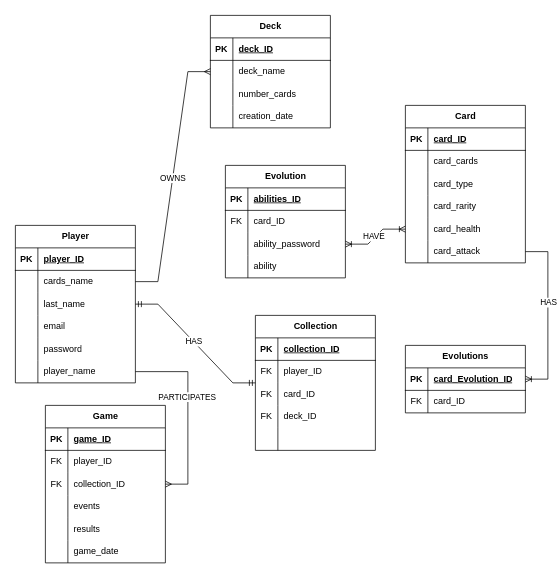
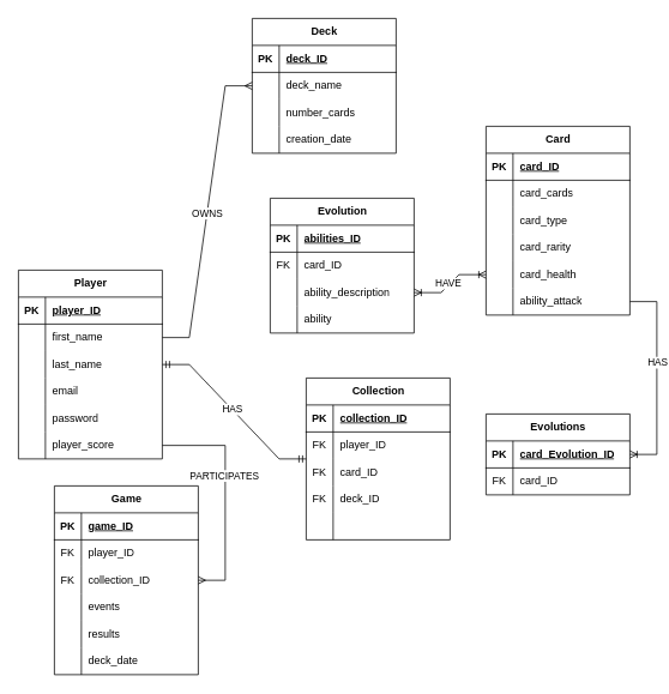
- <mxCell id="91" value="ability_password" style="shape=partialRectangle;connectable=0;fillColor=none;top=0;left=0;bottom=0;right=0;align=left;spacingLeft=6;overflow=hidden;whiteSpace=wrap;html=1;" vertex="1" parent="89"><mxGeometry x="30" width="130" height="30" as="geometry"><mxRectangle width="130" height="30" as="alternateBounds" /></mxGeometry></mxCell>
+ <mxCell id="91" value="ability_description" style="shape=partialRectangle;connectable=0;fillColor=none;top=0;left=0;bottom=0;right=0;align=left;spacingLeft=6;overflow=hidden;whiteSpace=wrap;html=1;" vertex="1" parent="89"><mxGeometry x="30" width="130" height="30" as="geometry"><mxRectangle width="130" height="30" as="alternateBounds" /></mxGeometry></mxCell>
- <mxCell id="52" value="card_attack" style="shape=partialRectangle;connectable=0;fillColor=none;top=0;left=0;bottom=0;right=0;align=left;spacingLeft=6;overflow=hidden;whiteSpace=wrap;html=1;" vertex="1" parent="50"><mxGeometry x="30" width="130" height="30" as="geometry"><mxRectangle width="130" height="30" as="alternateBounds" /></mxGeometry></mxCell>
+ <mxCell id="52" value="ability_attack" style="shape=partialRectangle;connectable=0;fillColor=none;top=0;left=0;bottom=0;right=0;align=left;spacingLeft=6;overflow=hidden;whiteSpace=wrap;html=1;" vertex="1" parent="50"><mxGeometry x="30" width="130" height="30" as="geometry"><mxRectangle width="130" height="30" as="alternateBounds" /></mxGeometry></mxCell>
- <mxCell id="8" value="cards_name" style="shape=partialRectangle;connectable=0;fillColor=none;top=0;left=0;bottom=0;right=0;align=left;spacingLeft=6;overflow=hidden;whiteSpace=wrap;html=1;" vertex="1" parent="6"><mxGeometry x="30" width="130" height="30" as="geometry"><mxRectangle width="130" height="30" as="alternateBounds" /></mxGeometry></mxCell>
+ <mxCell id="8" value="first_name" style="shape=partialRectangle;connectable=0;fillColor=none;top=0;left=0;bottom=0;right=0;align=left;spacingLeft=6;overflow=hidden;whiteSpace=wrap;html=1;" vertex="1" parent="6"><mxGeometry x="30" width="130" height="30" as="geometry"><mxRectangle width="130" height="30" as="alternateBounds" /></mxGeometry></mxCell>
- <mxCell id="20" value="player_name" style="shape=partialRectangle;connectable=0;fillColor=none;top=0;left=0;bottom=0;right=0;align=left;spacingLeft=6;overflow=hidden;whiteSpace=wrap;html=1;" vertex="1" parent="18"><mxGeometry x="30" width="130" height="30" as="geometry"><mxRectangle width="130" height="30" as="alternateBounds" /></mxGeometry></mxCell>
+ <mxCell id="20" value="player_score" style="shape=partialRectangle;connectable=0;fillColor=none;top=0;left=0;bottom=0;right=0;align=left;spacingLeft=6;overflow=hidden;whiteSpace=wrap;html=1;" vertex="1" parent="18"><mxGeometry x="30" width="130" height="30" as="geometry"><mxRectangle width="130" height="30" as="alternateBounds" /></mxGeometry></mxCell>
- <mxCell id="115" value="game_date" style="shape=partialRectangle;connectable=0;fillColor=none;top=0;left=0;bottom=0;right=0;align=left;spacingLeft=6;overflow=hidden;whiteSpace=wrap;html=1;" vertex="1" parent="113"><mxGeometry x="30" width="130" height="30" as="geometry"><mxRectangle width="130" height="30" as="alternateBounds" /></mxGeometry></mxCell>
+ <mxCell id="115" value="deck_date" style="shape=partialRectangle;connectable=0;fillColor=none;top=0;left=0;bottom=0;right=0;align=left;spacingLeft=6;overflow=hidden;whiteSpace=wrap;html=1;" vertex="1" parent="113"><mxGeometry x="30" width="130" height="30" as="geometry"><mxRectangle width="130" height="30" as="alternateBounds" /></mxGeometry></mxCell>
